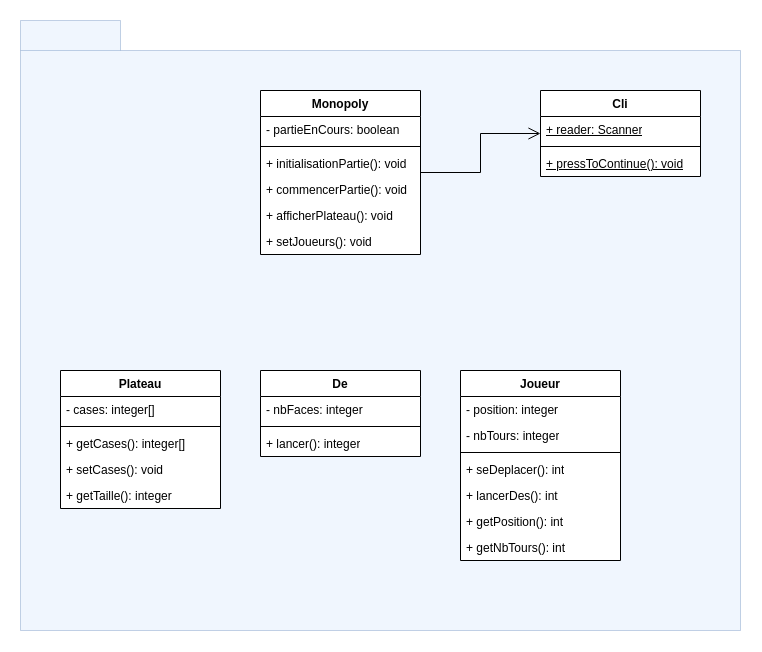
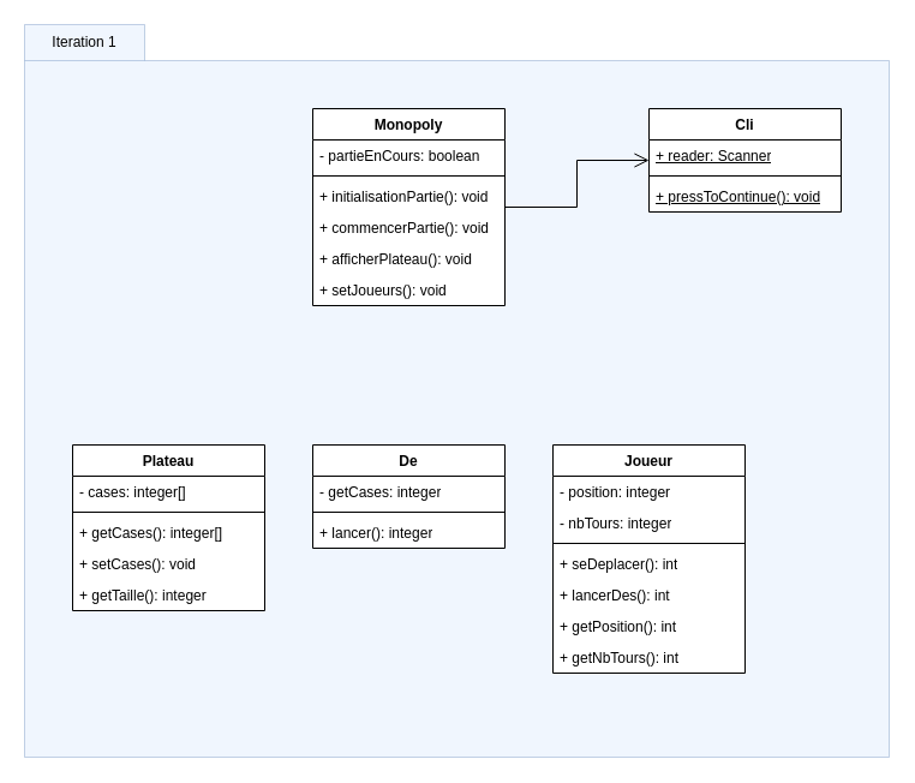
+ <mxCell id="29" value="Iteration 1" style="text;html=1;strokeColor=none;fillColor=none;align=center;verticalAlign=middle;whiteSpace=wrap;rounded=0;" parent="1" vertex="1"><mxGeometry x="40" y="20" width="60" height="30" as="geometry" /></mxCell>
- <mxCell id="12" value="- nbFaces: integer" style="text;align=left;verticalAlign=top;spacingLeft=4;spacingRight=4;overflow=hidden;rotatable=0;points=[[0,0.5],[1,0.5]];portConstraint=eastwest;whiteSpace=wrap;html=1;" parent="11" vertex="1"><mxGeometry y="26" width="160" height="26" as="geometry" /></mxCell>
+ <mxCell id="12" value="- getCases: integer" style="text;align=left;verticalAlign=top;spacingLeft=4;spacingRight=4;overflow=hidden;rotatable=0;points=[[0,0.5],[1,0.5]];portConstraint=eastwest;whiteSpace=wrap;html=1;" parent="11" vertex="1"><mxGeometry y="26" width="160" height="26" as="geometry" /></mxCell>
